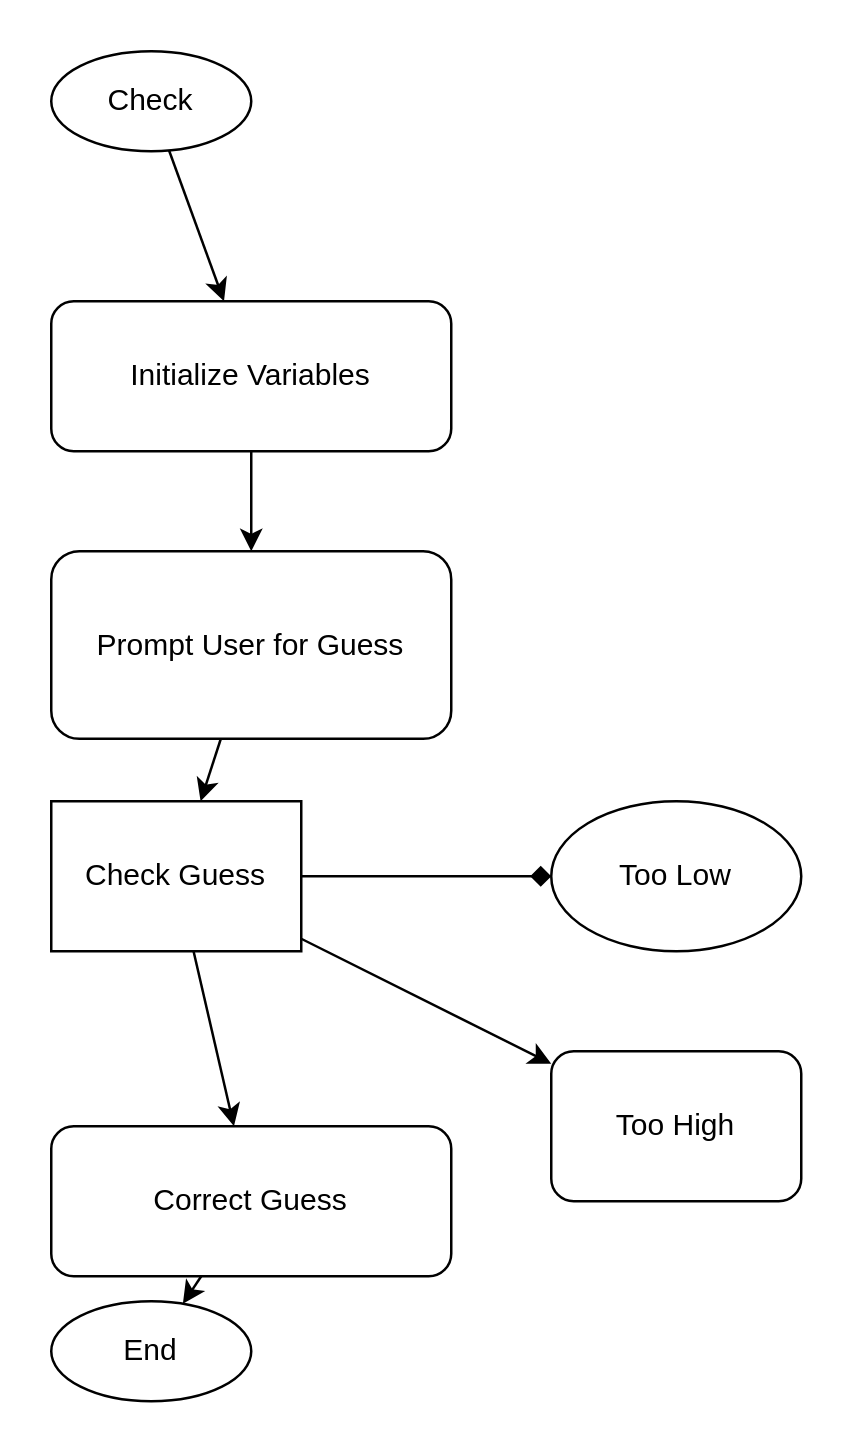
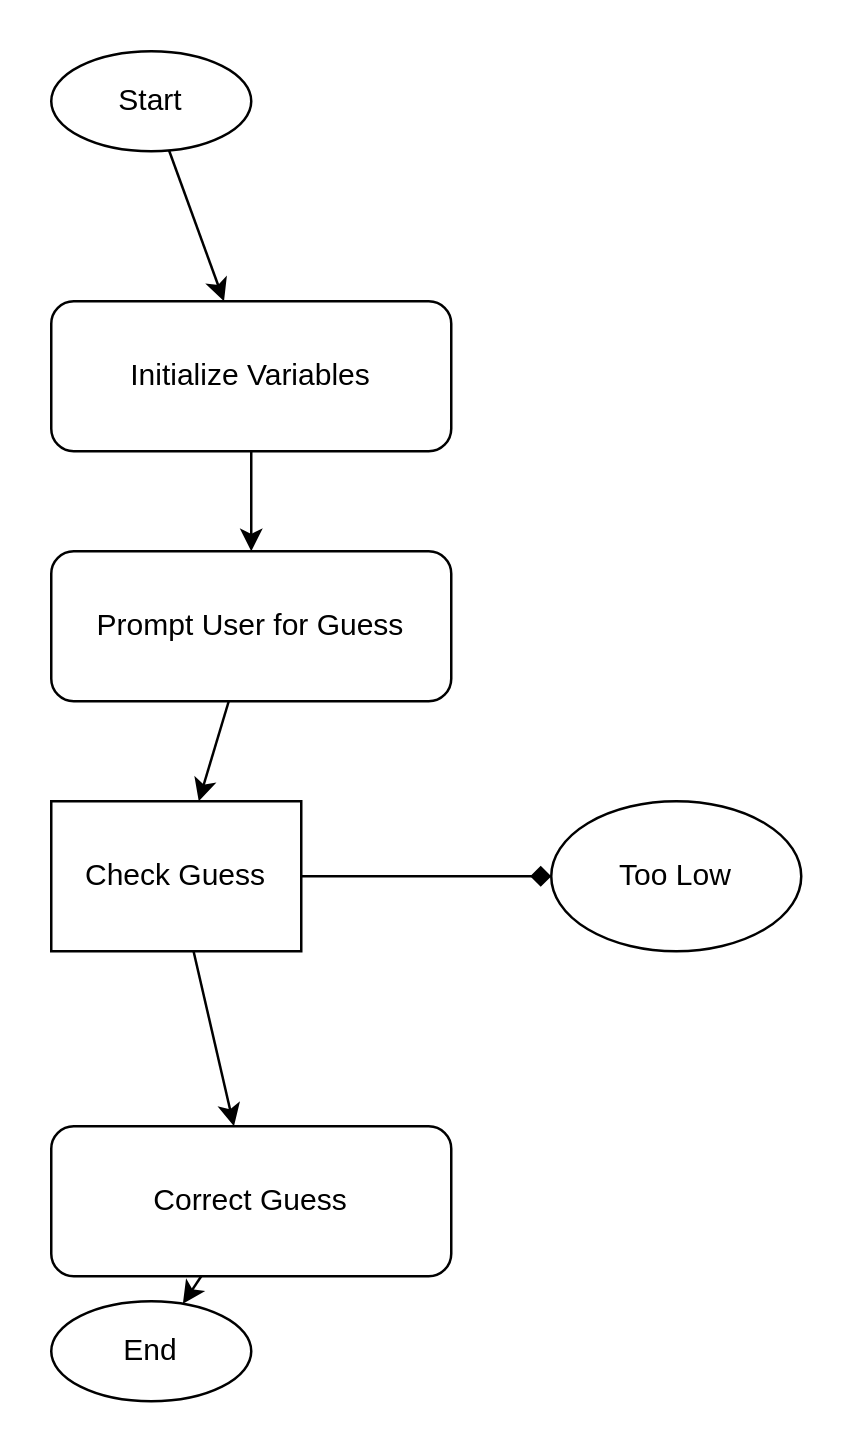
- <mxCell id="2" value="Check" style="ellipse;whiteSpace=wrap;html=1;aspect=fixed;" vertex="1" parent="1"><mxGeometry x="20" y="20" width="80" height="40" as="geometry" /></mxCell>
+ <mxCell id="2" value="Start" style="ellipse;whiteSpace=wrap;html=1;aspect=fixed;" vertex="1" parent="1"><mxGeometry x="20" y="20" width="80" height="40" as="geometry" /></mxCell>
- <mxCell id="4" value="Prompt User for Guess" style="rounded=1;whiteSpace=wrap;html=1;" vertex="1" parent="1"><mxGeometry x="20" y="220" width="160" height="75" as="geometry" /></mxCell>
+ <mxCell id="4" value="Prompt User for Guess" style="rounded=1;whiteSpace=wrap;html=1;" vertex="1" parent="1"><mxGeometry x="20" y="220" width="160" height="60" as="geometry" /></mxCell>
- <mxCell id="14" edge="1" source="5" target="7" parent="1"><mxGeometry relative="1" as="geometry" /></mxCell>
- <mxCell id="7" value="Too High" style="rounded=1;whiteSpace=wrap;html=1;" vertex="1" parent="1"><mxGeometry x="220" y="420" width="100" height="60" as="geometry" /></mxCell>
